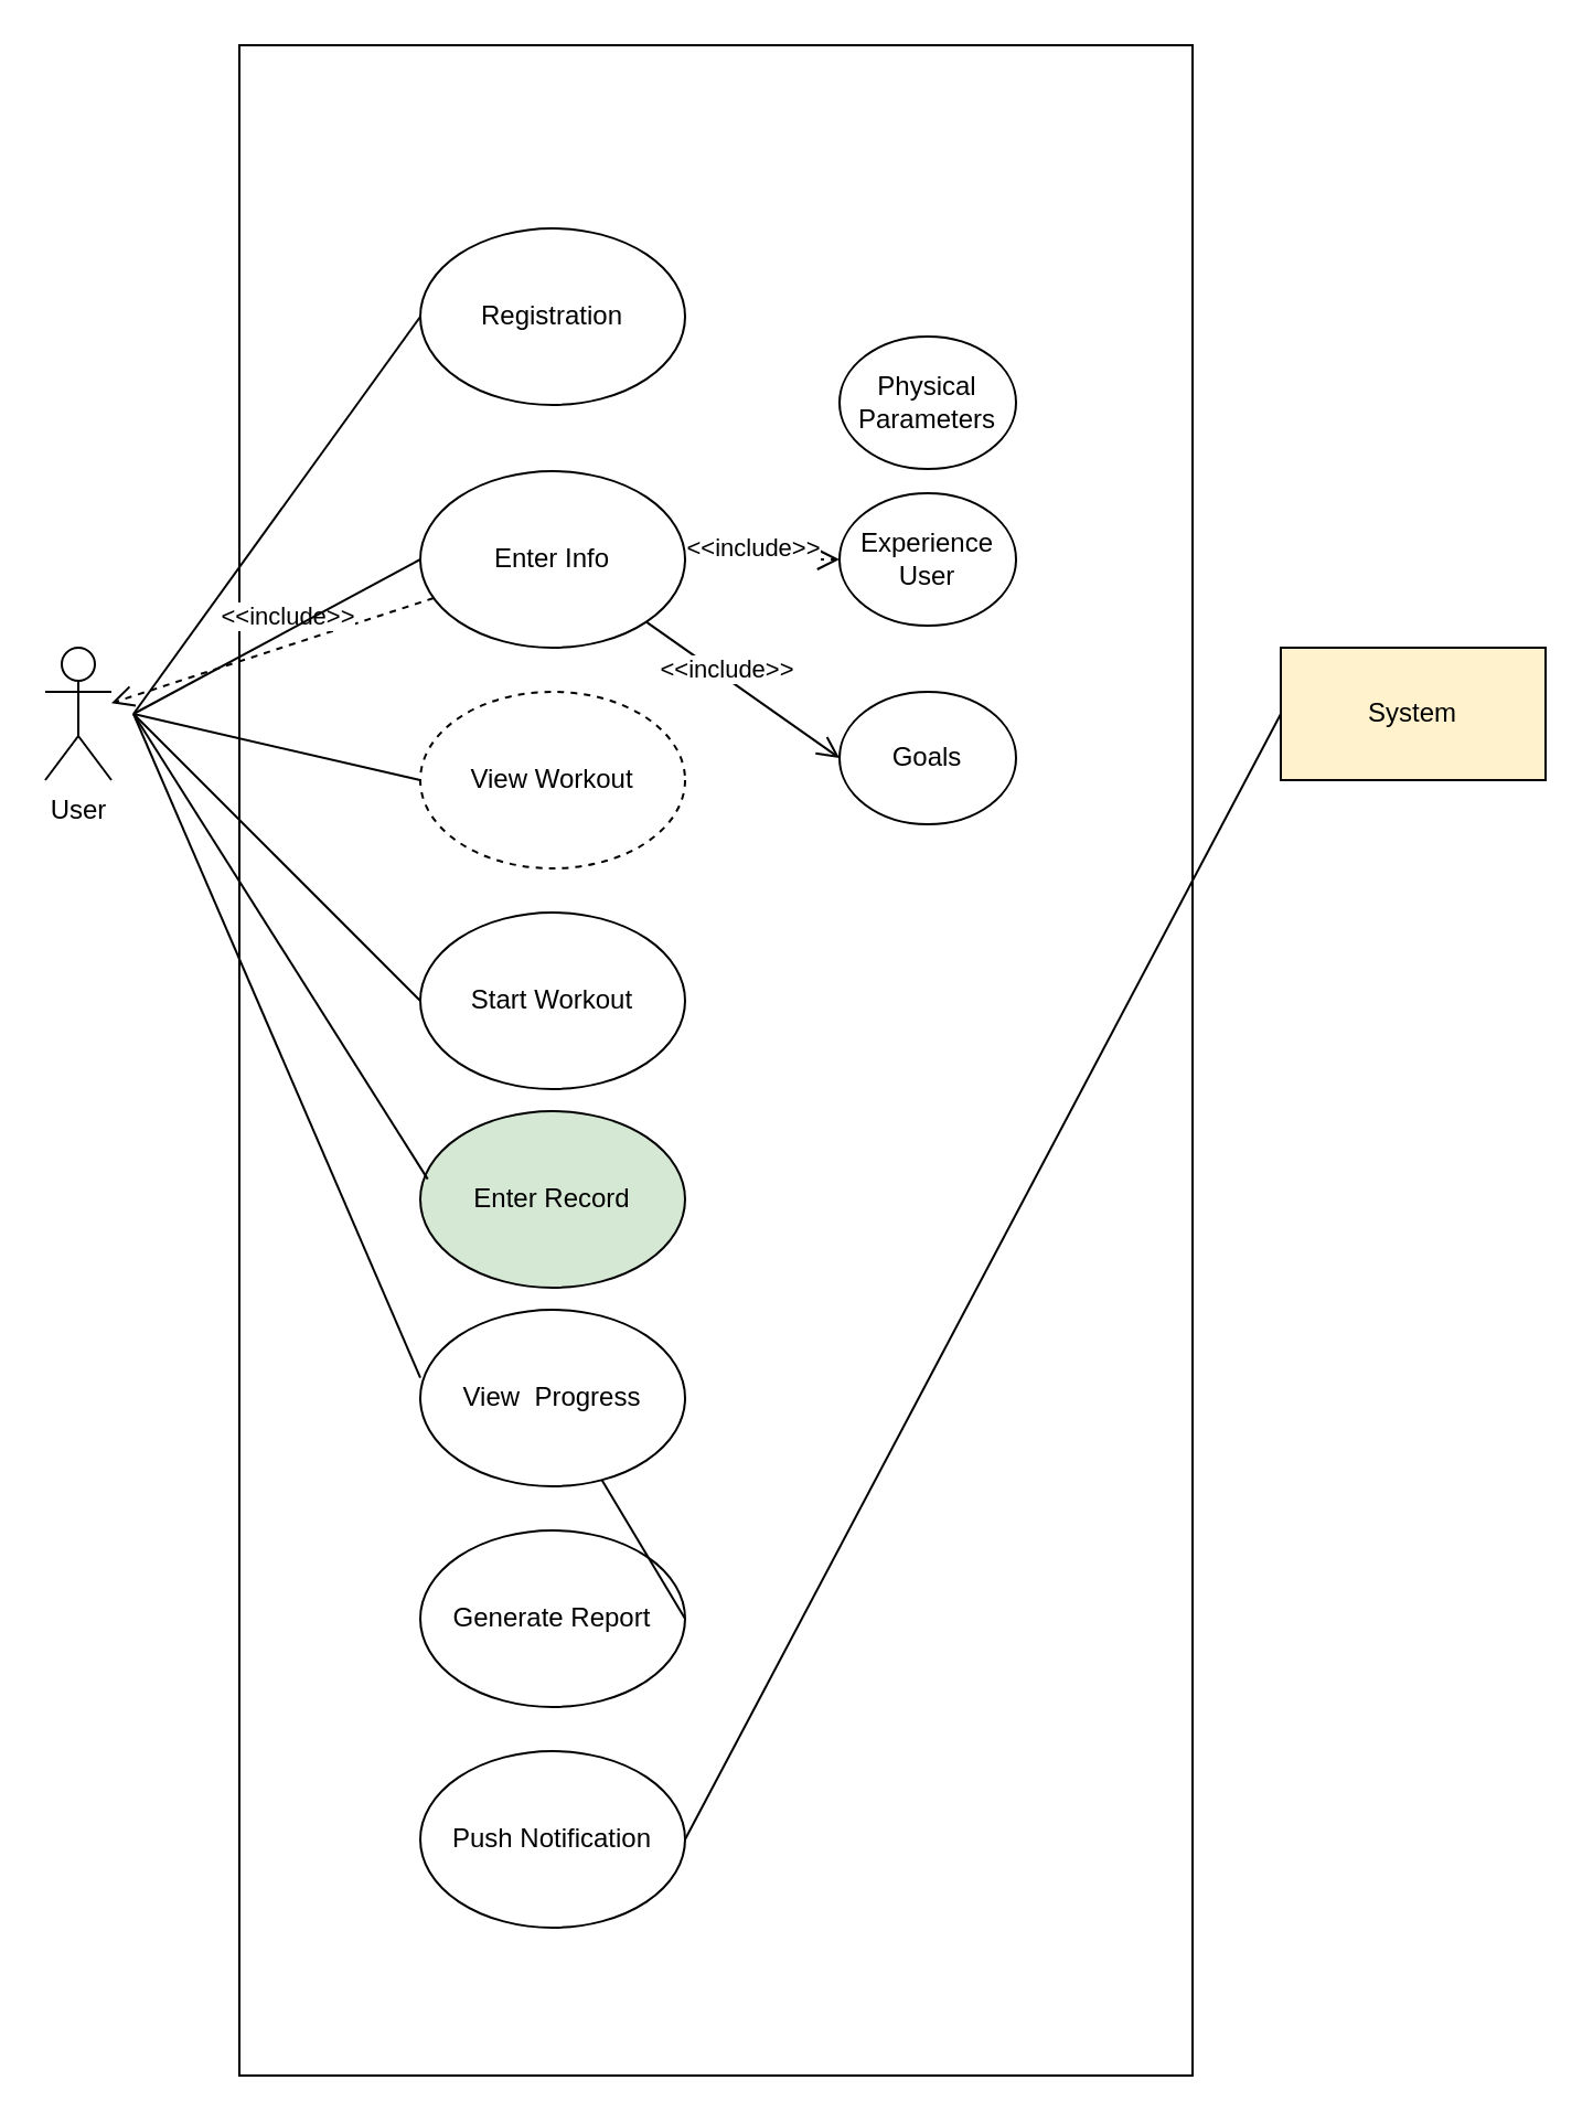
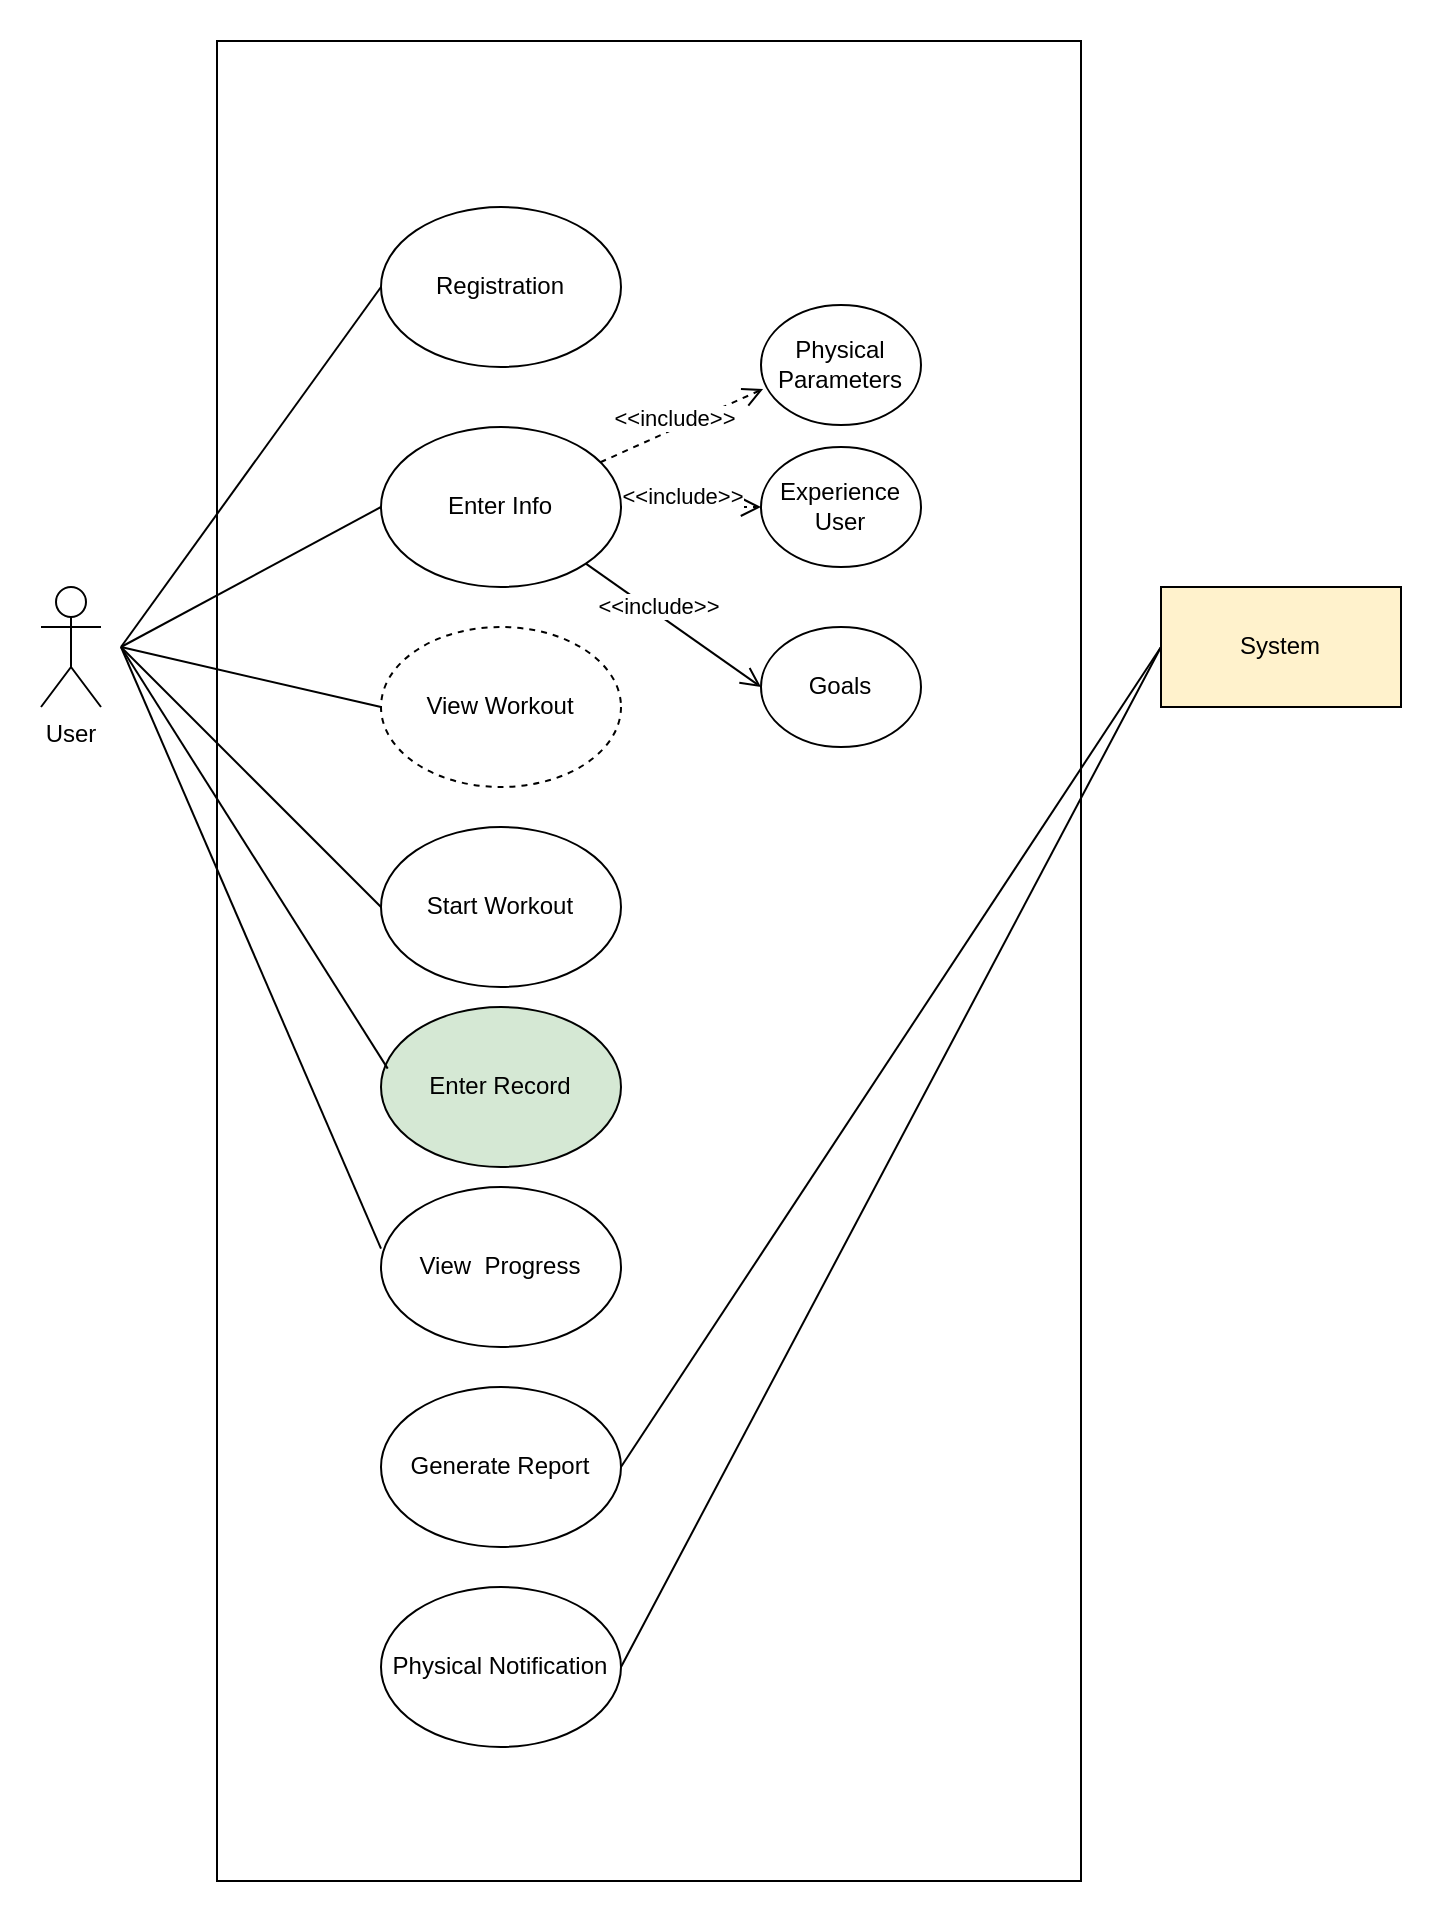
- <mxCell id="13" value="&amp;lt;&amp;lt;include&amp;gt;&amp;gt;" style="html=1;verticalAlign=bottom;endArrow=open;dashed=1;endSize=8;rounded=0;" parent="1" target="3" edge="1" source="5"><mxGeometry x="-0.118" y="-4" relative="1" as="geometry"><mxPoint x="380" y="150.8" as="sourcePoint" /><mxPoint x="292.426" y="182.996" as="targetPoint" /><mxPoint as="offset" /></mxGeometry></mxCell>
+ <mxCell id="13" value="&amp;lt;&amp;lt;include&amp;gt;&amp;gt;" style="html=1;verticalAlign=bottom;endArrow=open;dashed=1;endSize=8;rounded=0;entryX=0.013;entryY=0.7;entryDx=0;entryDy=0;entryPerimeter=0;" parent="1" target="10" edge="1" source="5"><mxGeometry x="-0.118" y="-4" relative="1" as="geometry"><mxPoint x="380" y="150.8" as="sourcePoint" /><mxPoint x="292.426" y="182.996" as="targetPoint" /><mxPoint as="offset" /></mxGeometry></mxCell>
- <mxCell id="24" value="" style="endArrow=none;html=1;rounded=0;exitX=1;exitY=0.5;exitDx=0;exitDy=0;" parent="1" source="16" target="7" edge="1"><mxGeometry width="50" height="50" relative="1" as="geometry"><mxPoint x="290" y="743" as="sourcePoint" /><mxPoint x="550" y="323" as="targetPoint" /></mxGeometry></mxCell>
+ <mxCell id="24" value="" style="endArrow=none;html=1;rounded=0;exitX=1;exitY=0.5;exitDx=0;exitDy=0;entryX=0;entryY=0.5;entryDx=0;entryDy=0;" parent="1" source="16" target="26" edge="1"><mxGeometry width="50" height="50" relative="1" as="geometry"><mxPoint x="290" y="743" as="sourcePoint" /><mxPoint x="550" y="323" as="targetPoint" /></mxGeometry></mxCell>
- <mxCell id="17" value="Push Notification" style="ellipse;whiteSpace=wrap;html=1;" parent="1" vertex="1"><mxGeometry x="190" y="793" width="120" height="80" as="geometry" /></mxCell>
+ <mxCell id="17" value="Physical Notification" style="ellipse;whiteSpace=wrap;html=1;" parent="1" vertex="1"><mxGeometry x="190" y="793" width="120" height="80" as="geometry" /></mxCell>
